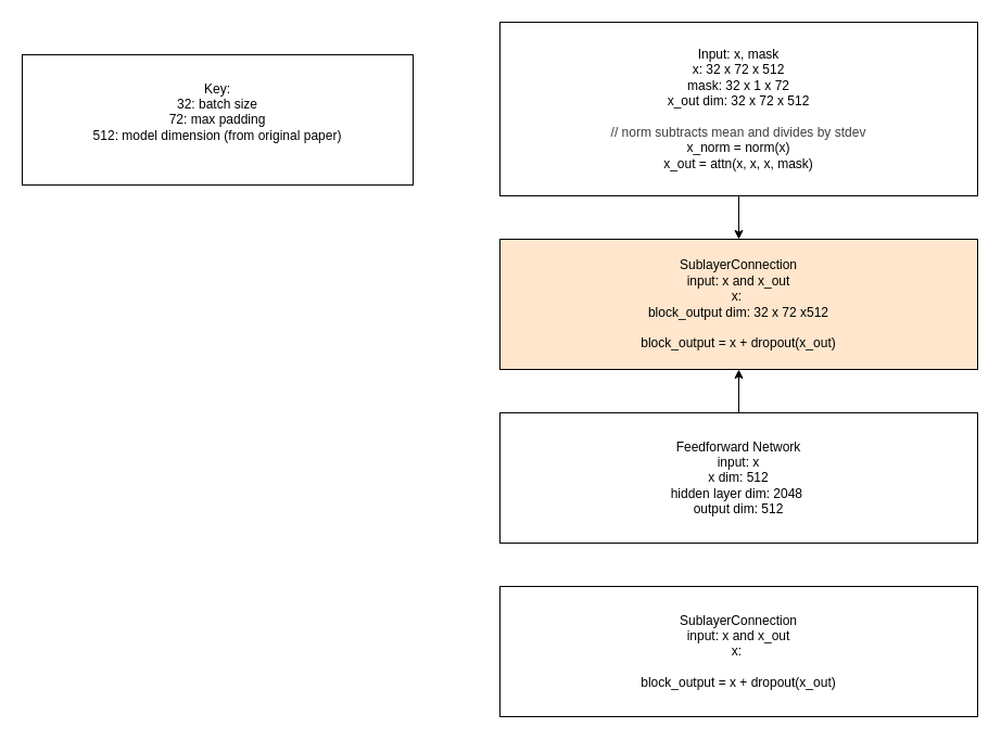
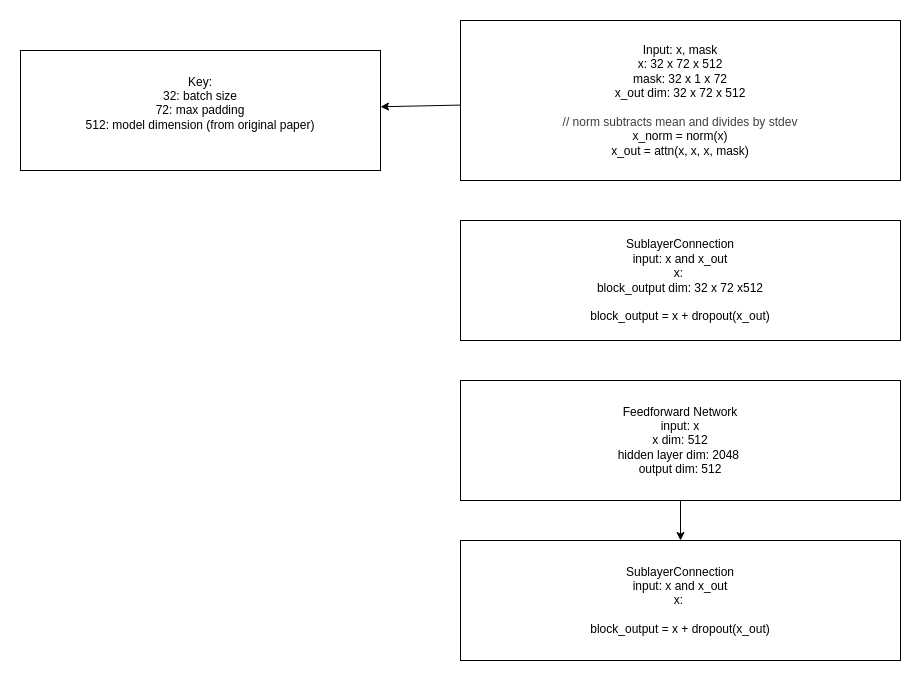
- <mxCell id="3" value="" style="edgeStyle=none;html=1;" parent="1" source="4" target="2" edge="1"><mxGeometry relative="1" as="geometry" /></mxCell>
+ <mxCell id="3" value="" style="edgeStyle=none;html=1;" parent="1" source="4" target="8" edge="1"><mxGeometry relative="1" as="geometry" /></mxCell>
- <mxCell id="2" value="SublayerConnection&lt;div&gt;input: x and x_out&lt;/div&gt;&lt;div&gt;x:&amp;nbsp;&lt;/div&gt;&lt;div&gt;block_output dim: 32 x 72 x512&lt;/div&gt;&lt;div&gt;&lt;br&gt;&lt;/div&gt;&lt;div&gt;block_output = x + dropout(x_out)&lt;/div&gt;" style="rounded=0;whiteSpace=wrap;html=1;fillColor=#ffe6cc;" parent="1" vertex="1"><mxGeometry x="460" y="220" width="440" height="120" as="geometry" /></mxCell>
+ <mxCell id="2" value="SublayerConnection&lt;div&gt;input: x and x_out&lt;/div&gt;&lt;div&gt;x:&amp;nbsp;&lt;/div&gt;&lt;div&gt;block_output dim: 32 x 72 x512&lt;/div&gt;&lt;div&gt;&lt;br&gt;&lt;/div&gt;&lt;div&gt;block_output = x + dropout(x_out)&lt;/div&gt;" style="rounded=0;whiteSpace=wrap;html=1;" parent="1" vertex="1"><mxGeometry x="460" y="220" width="440" height="120" as="geometry" /></mxCell>
- <mxCell id="5" style="edgeStyle=none;html=1;" parent="1" source="6" target="2" edge="1"><mxGeometry relative="1" as="geometry" /></mxCell>
+ <mxCell id="5" style="edgeStyle=none;html=1;" parent="1" source="6" target="7" edge="1"><mxGeometry relative="1" as="geometry" /></mxCell>
